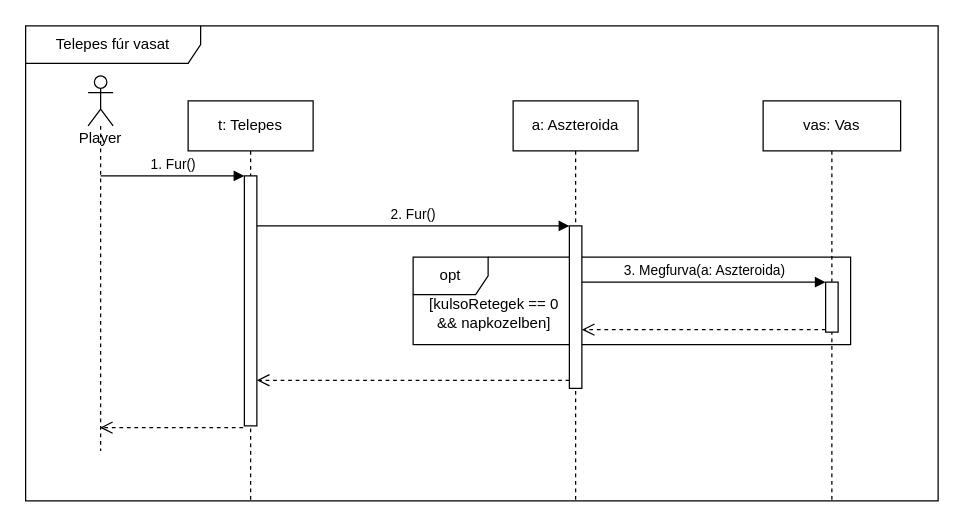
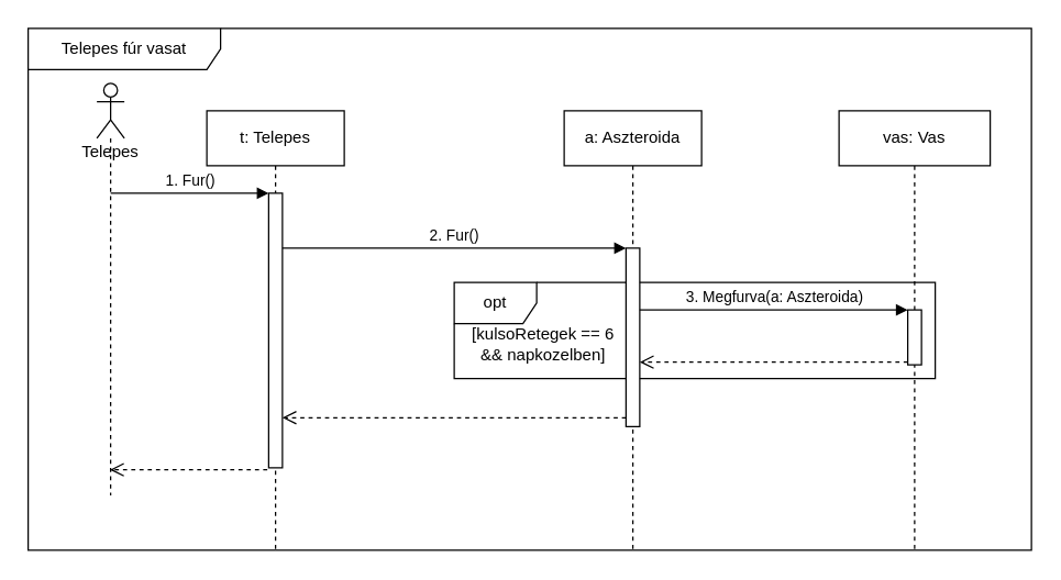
- <mxCell id="16" value="Player" style="shape=umlLifeline;participant=umlActor;perimeter=lifelinePerimeter;whiteSpace=wrap;html=1;container=1;collapsible=0;recursiveResize=0;verticalAlign=top;spacingTop=36;outlineConnect=0;" parent="1" vertex="1"><mxGeometry x="70" y="60" width="20" height="300" as="geometry" /></mxCell>
+ <mxCell id="16" value="Telepes" style="shape=umlLifeline;participant=umlActor;perimeter=lifelinePerimeter;whiteSpace=wrap;html=1;container=1;collapsible=0;recursiveResize=0;verticalAlign=top;spacingTop=36;outlineConnect=0;" parent="1" vertex="1"><mxGeometry x="70" y="60" width="20" height="300" as="geometry" /></mxCell>
- <mxCell id="15" value="[kulsoRetegek == 0 &amp;amp;&amp;amp; napkozelben]" style="text;html=1;strokeColor=none;fillColor=none;align=center;verticalAlign=middle;whiteSpace=wrap;rounded=0;" parent="1" vertex="1"><mxGeometry x="340" y="240" width="110" height="20" as="geometry" /></mxCell>
+ <mxCell id="15" value="[kulsoRetegek == 6 &amp;amp;&amp;amp; napkozelben]" style="text;html=1;strokeColor=none;fillColor=none;align=center;verticalAlign=middle;whiteSpace=wrap;rounded=0;" parent="1" vertex="1"><mxGeometry x="340" y="240" width="110" height="20" as="geometry" /></mxCell>
